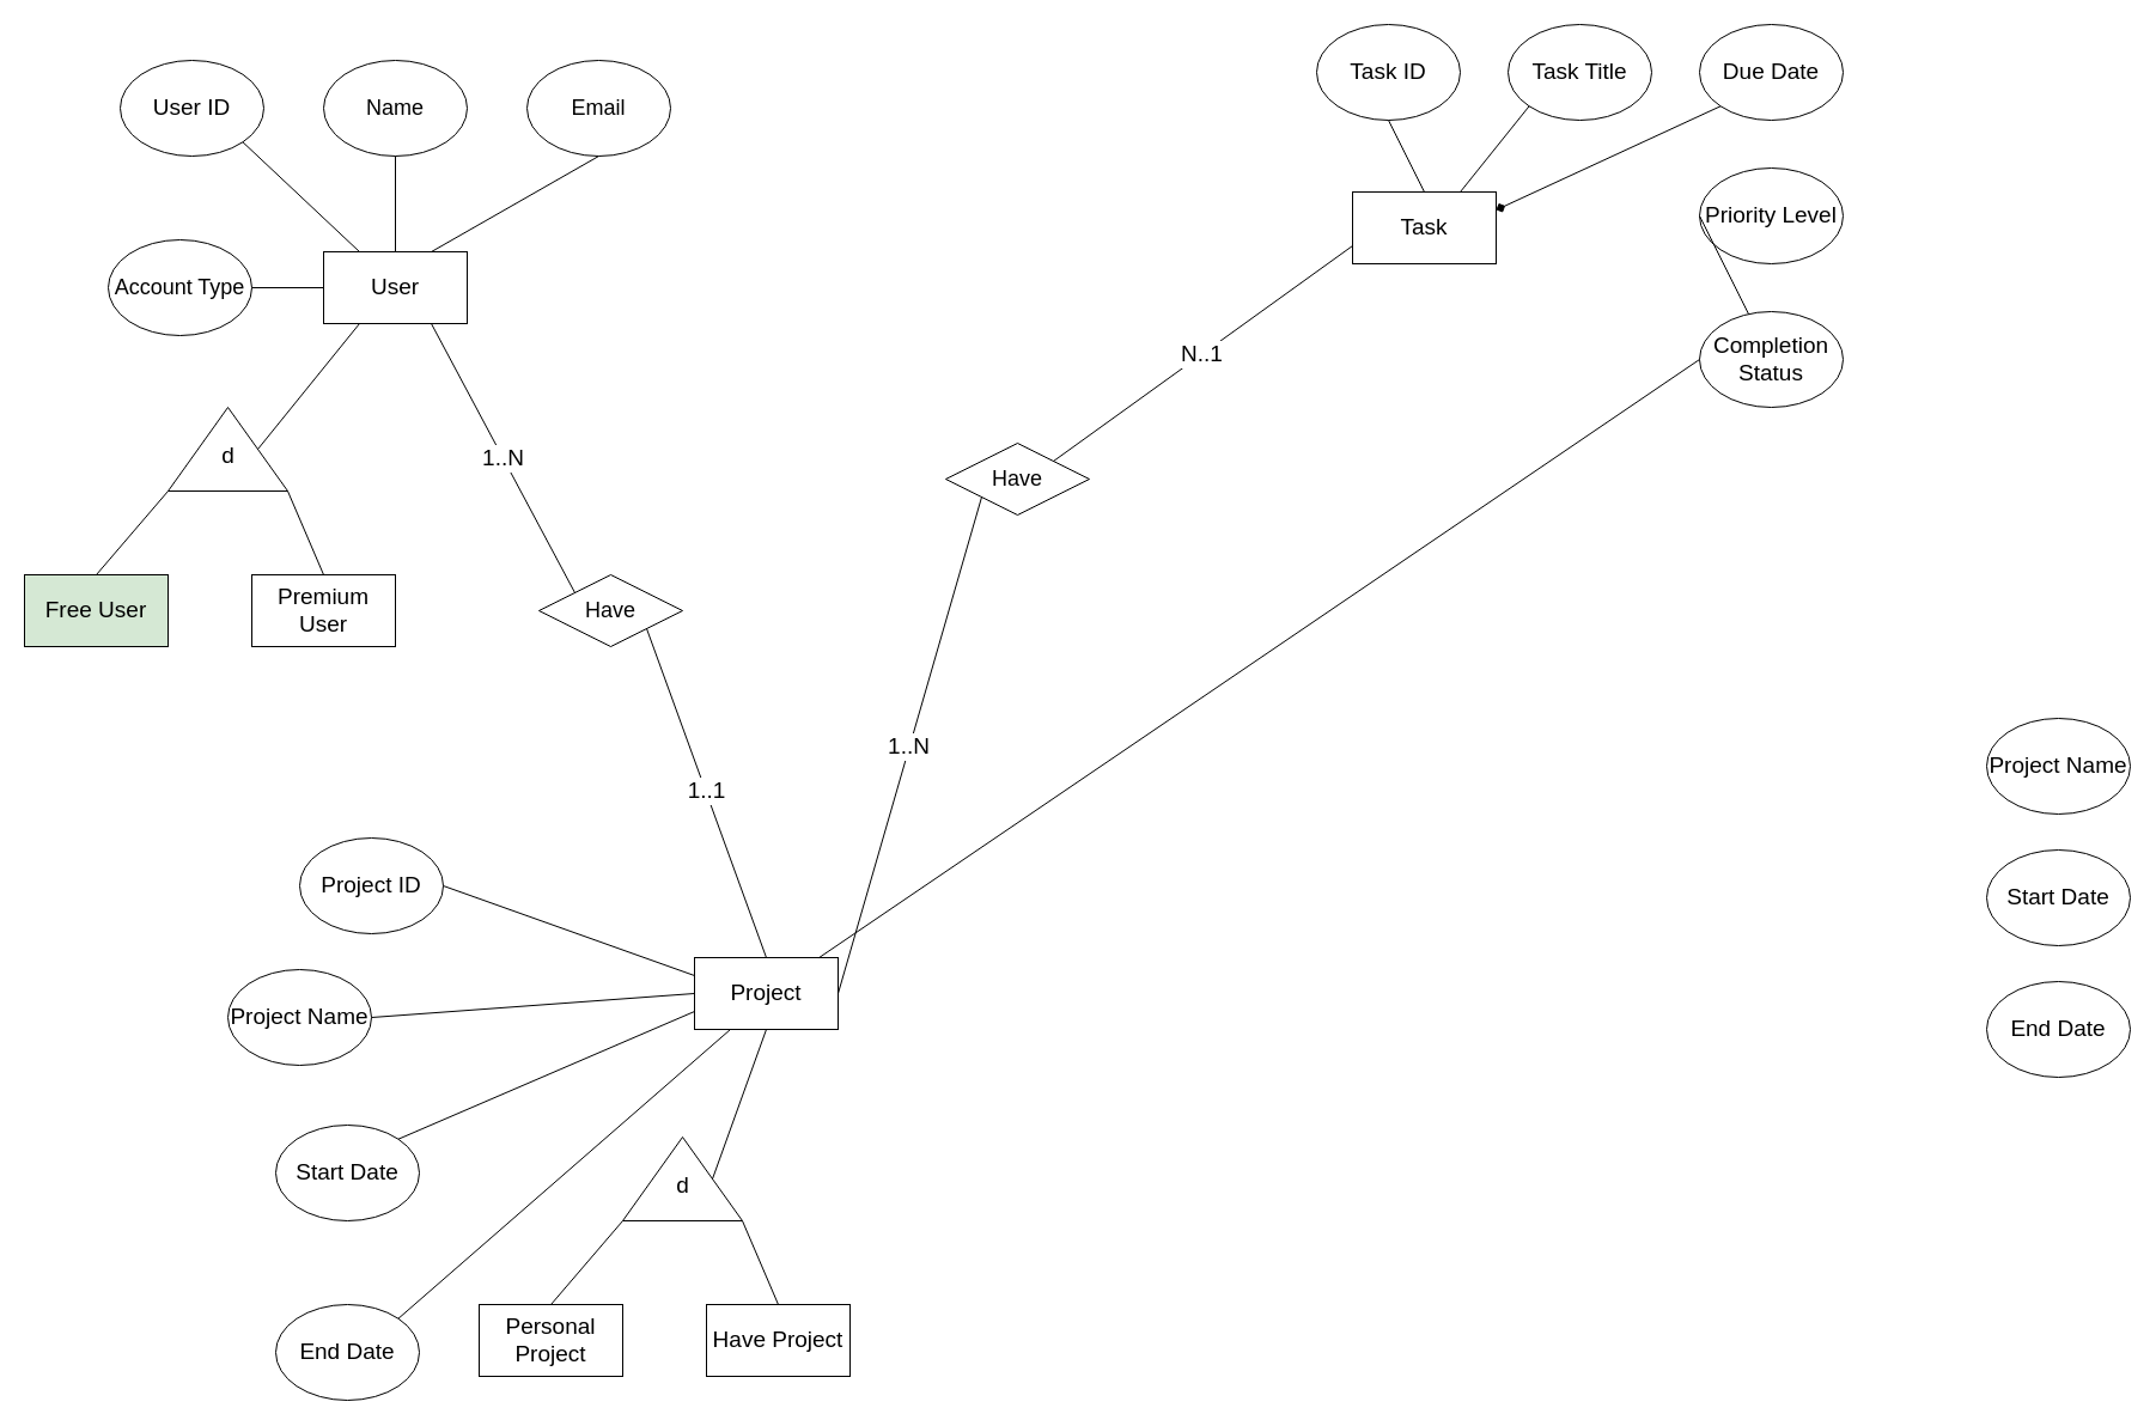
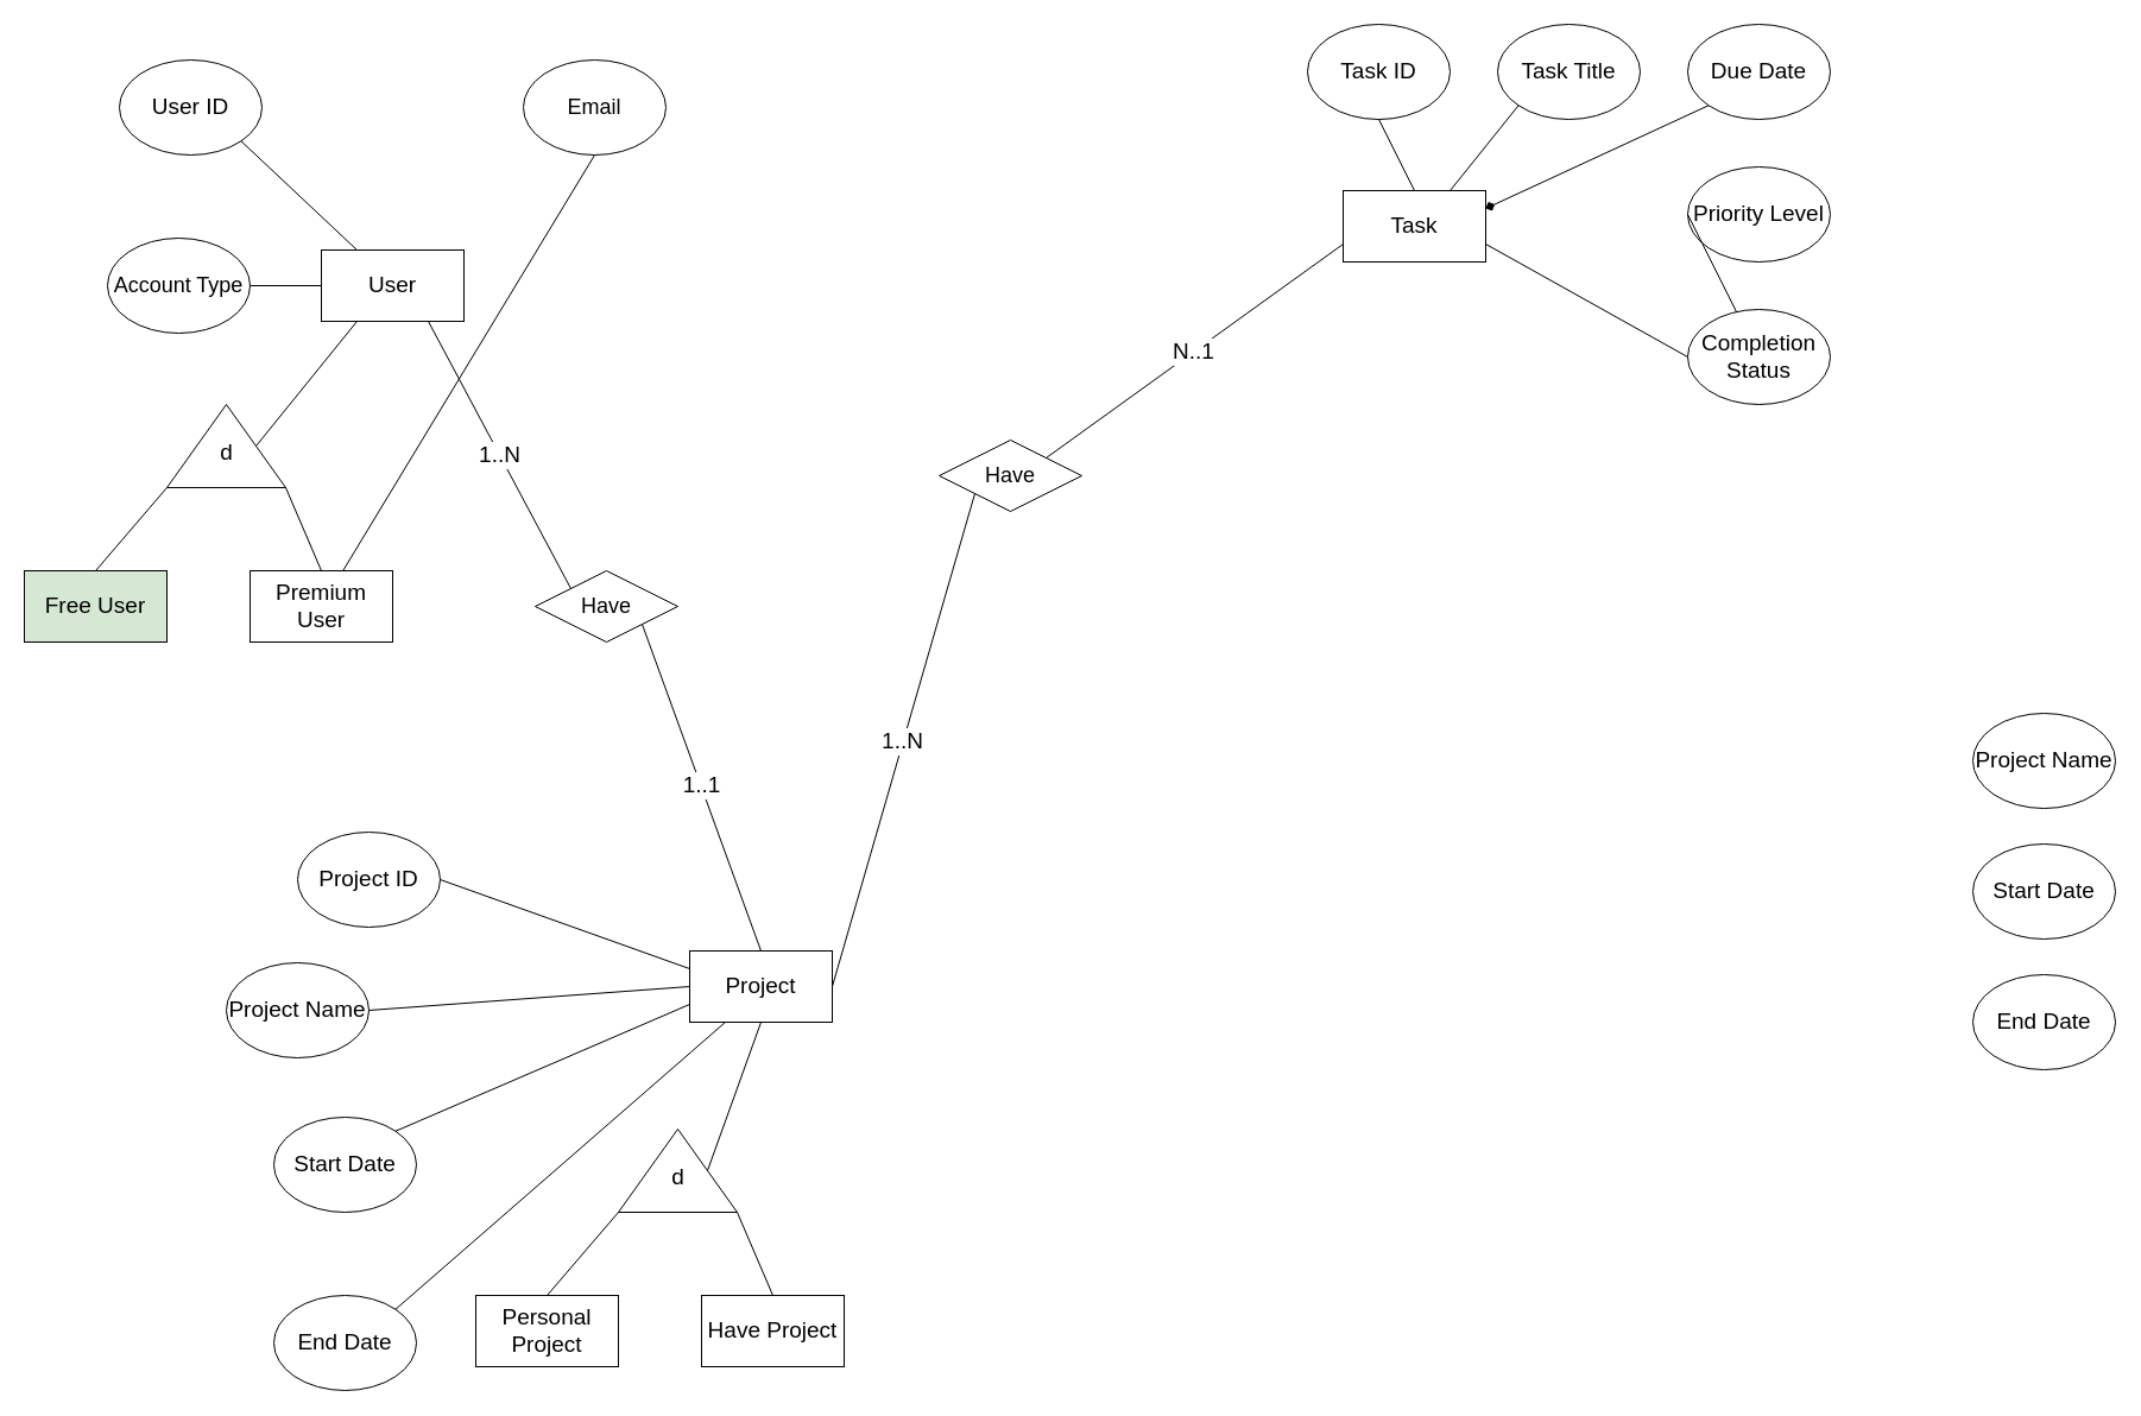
- <mxCell id="4" value="Name" style="ellipse;whiteSpace=wrap;html=1;fontSize=18;" parent="1" vertex="1"><mxGeometry x="270" y="50" width="120" height="80" as="geometry" /></mxCell>
- <mxCell id="13" value="" style="endArrow=none;html=1;rounded=0;entryX=0.75;entryY=0;entryDx=0;entryDy=0;exitX=0.5;exitY=1;exitDx=0;exitDy=0;" edge="1" parent="1" source="5" target="2"><mxGeometry width="50" height="50" relative="1" as="geometry"><mxPoint x="222" y="138" as="sourcePoint" /><mxPoint x="320" y="230" as="targetPoint" /></mxGeometry></mxCell>
+ <mxCell id="13" value="" style="endArrow=none;html=1;rounded=0;exitX=0.5;exitY=1;exitDx=0;exitDy=0;" edge="1" parent="1" source="5" target="8"><mxGeometry width="50" height="50" relative="1" as="geometry"><mxPoint x="222" y="138" as="sourcePoint" /><mxPoint x="320" y="230" as="targetPoint" /></mxGeometry></mxCell>
- <mxCell id="12" value="" style="endArrow=none;html=1;rounded=0;entryX=0.5;entryY=0;entryDx=0;entryDy=0;" edge="1" parent="1" source="4" target="2"><mxGeometry width="50" height="50" relative="1" as="geometry"><mxPoint x="212" y="128" as="sourcePoint" /><mxPoint x="310" y="220" as="targetPoint" /></mxGeometry></mxCell>
- <mxCell id="51" value="" style="endArrow=none;html=1;rounded=0;exitX=0;exitY=0.5;exitDx=0;exitDy=0;" edge="1" parent="1" source="45" target="19"><mxGeometry relative="1" as="geometry"><mxPoint x="1308" y="118" as="sourcePoint" /><mxPoint x="1250" y="190" as="targetPoint" /></mxGeometry></mxCell>
+ <mxCell id="51" value="" style="endArrow=none;html=1;rounded=0;exitX=0;exitY=0.5;exitDx=0;exitDy=0;entryX=1;entryY=0.75;entryDx=0;entryDy=0;" edge="1" parent="1" source="45" target="41"><mxGeometry relative="1" as="geometry"><mxPoint x="1308" y="118" as="sourcePoint" /><mxPoint x="1250" y="190" as="targetPoint" /></mxGeometry></mxCell>
